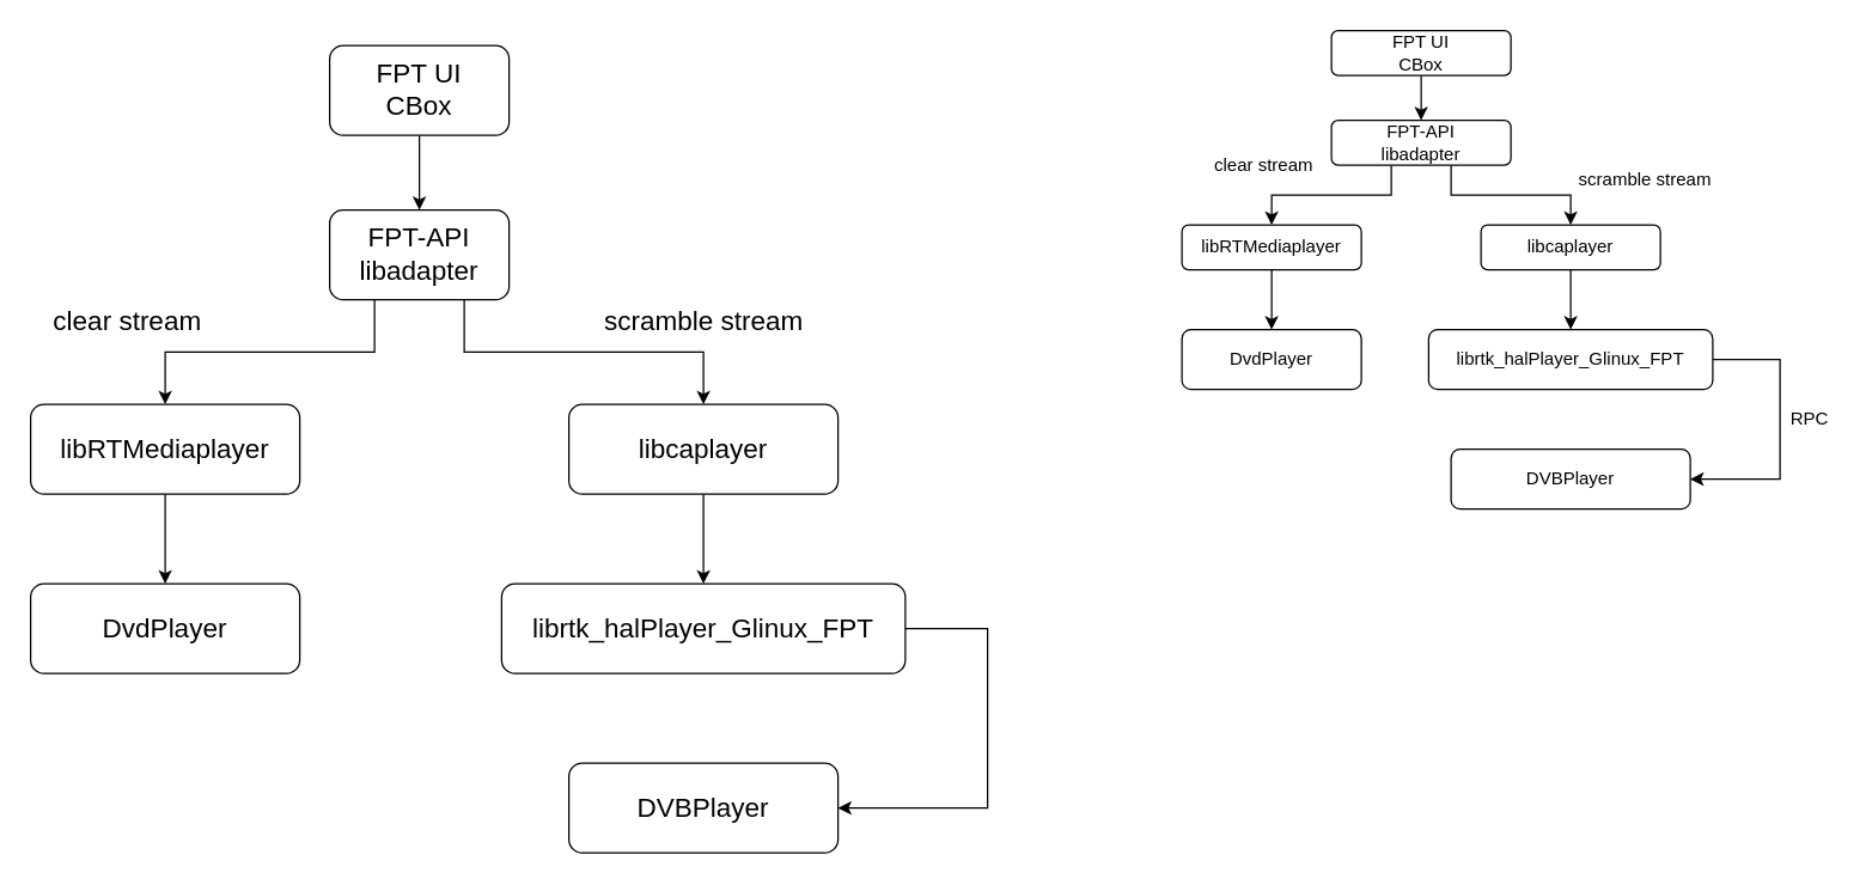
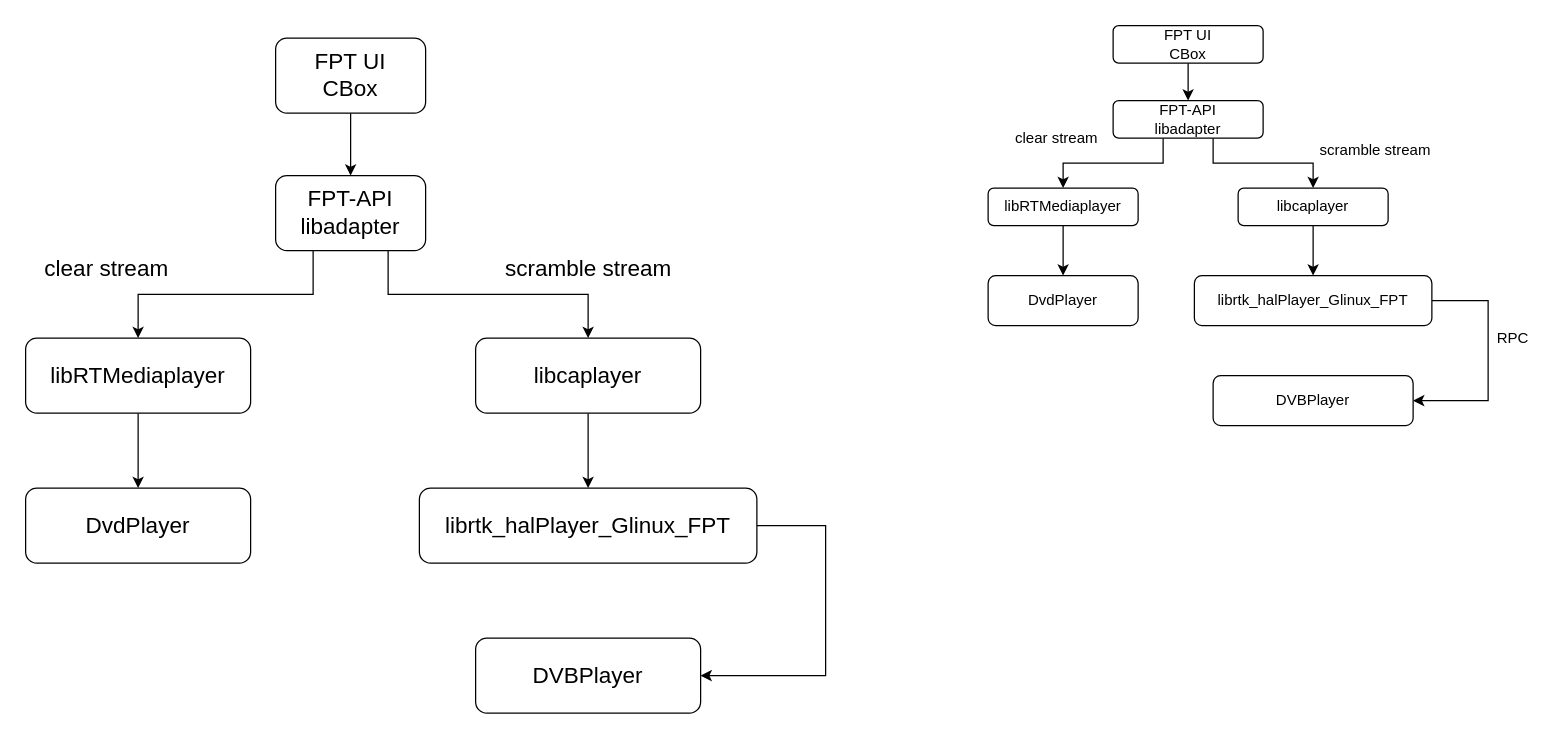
- <mxCell id="15" value="RPC" style="text;html=1;strokeColor=none;fillColor=none;align=center;verticalAlign=middle;whiteSpace=wrap;rounded=0;" parent="1" vertex="1"><mxGeometry x="1190" y="270" width="40" height="20" as="geometry" /></mxCell>
+ <mxCell id="15" value="RPC" style="text;html=1;strokeColor=none;fillColor=none;align=center;verticalAlign=middle;whiteSpace=wrap;rounded=0;" parent="1" vertex="1"><mxGeometry x="1190" y="260" width="40" height="20" as="geometry" /></mxCell>
